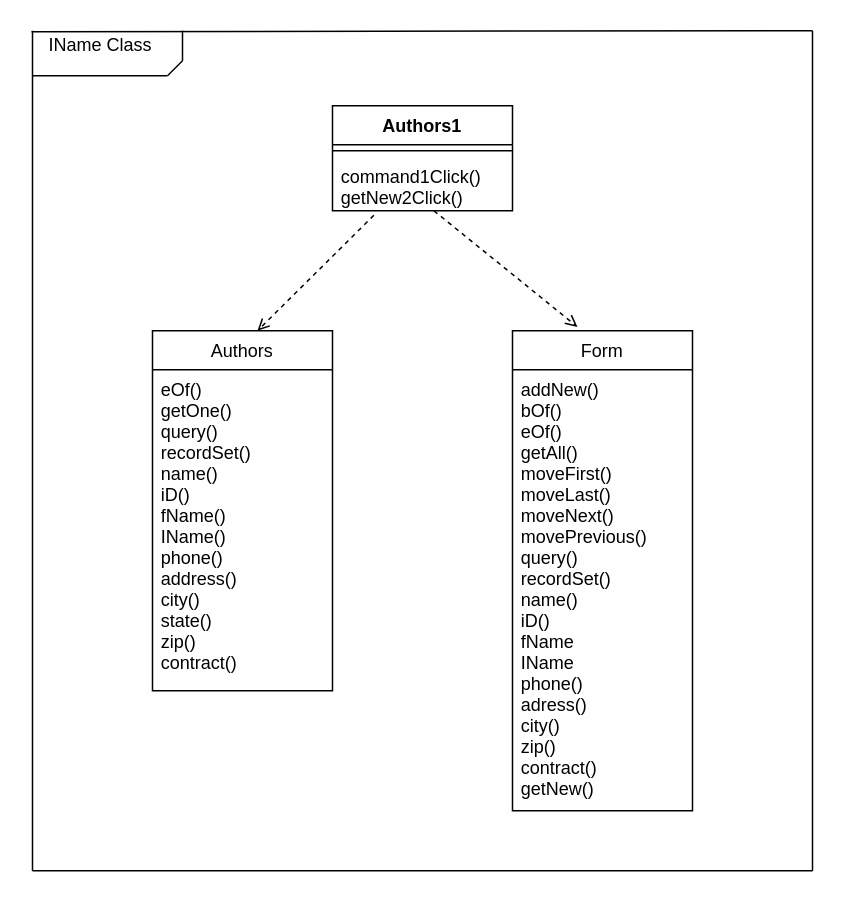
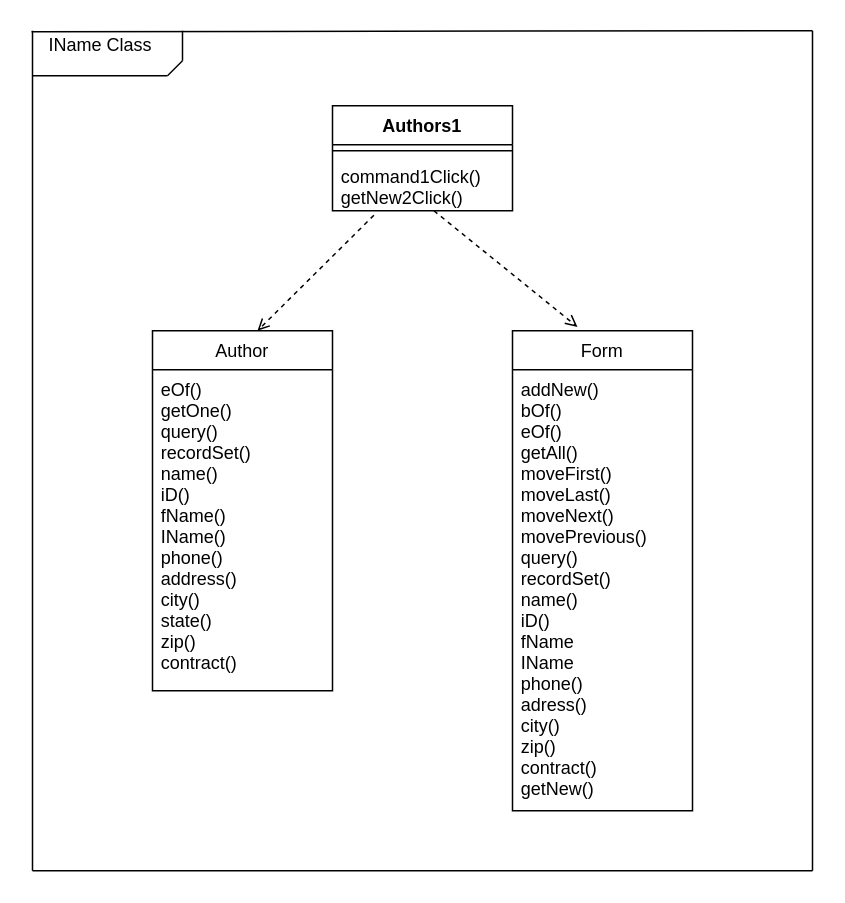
- <mxCell id="2" value="Authors" style="swimlane;fontStyle=0;childLayout=stackLayout;horizontal=1;startSize=26;fillColor=none;horizontalStack=0;resizeParent=1;resizeParentMax=0;resizeLast=0;collapsible=1;marginBottom=0;" vertex="1" parent="1"><mxGeometry x="101" y="220" width="120" height="240" as="geometry" /></mxCell>
+ <mxCell id="2" value="Author" style="swimlane;fontStyle=0;childLayout=stackLayout;horizontal=1;startSize=26;fillColor=none;horizontalStack=0;resizeParent=1;resizeParentMax=0;resizeLast=0;collapsible=1;marginBottom=0;" vertex="1" parent="1"><mxGeometry x="101" y="220" width="120" height="240" as="geometry" /></mxCell>
